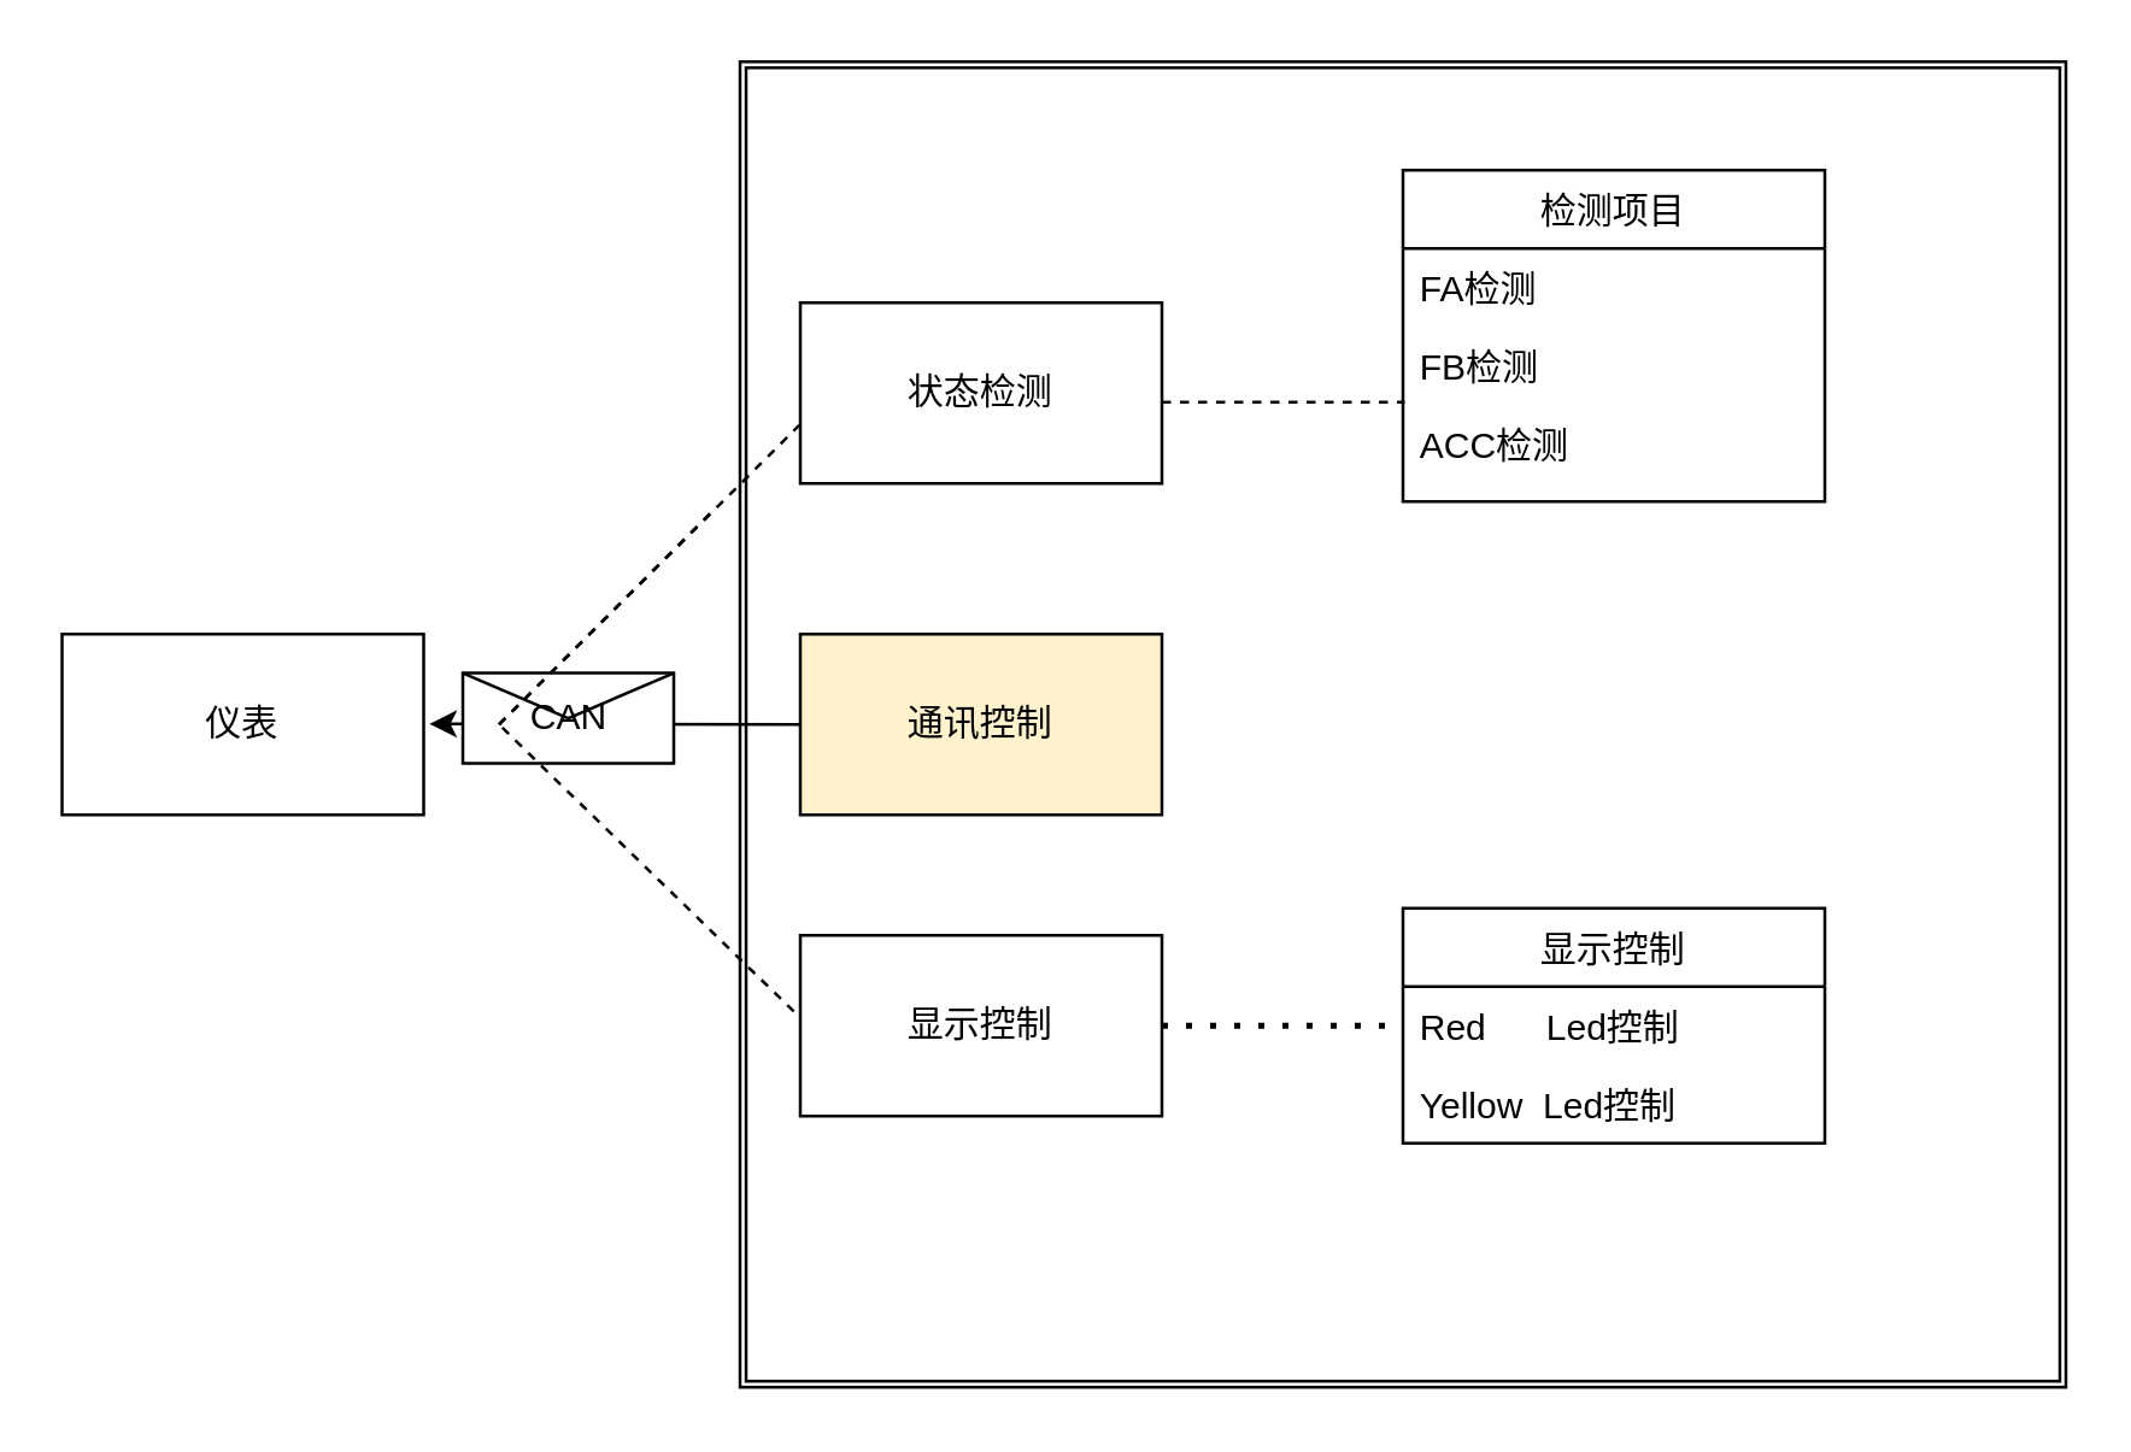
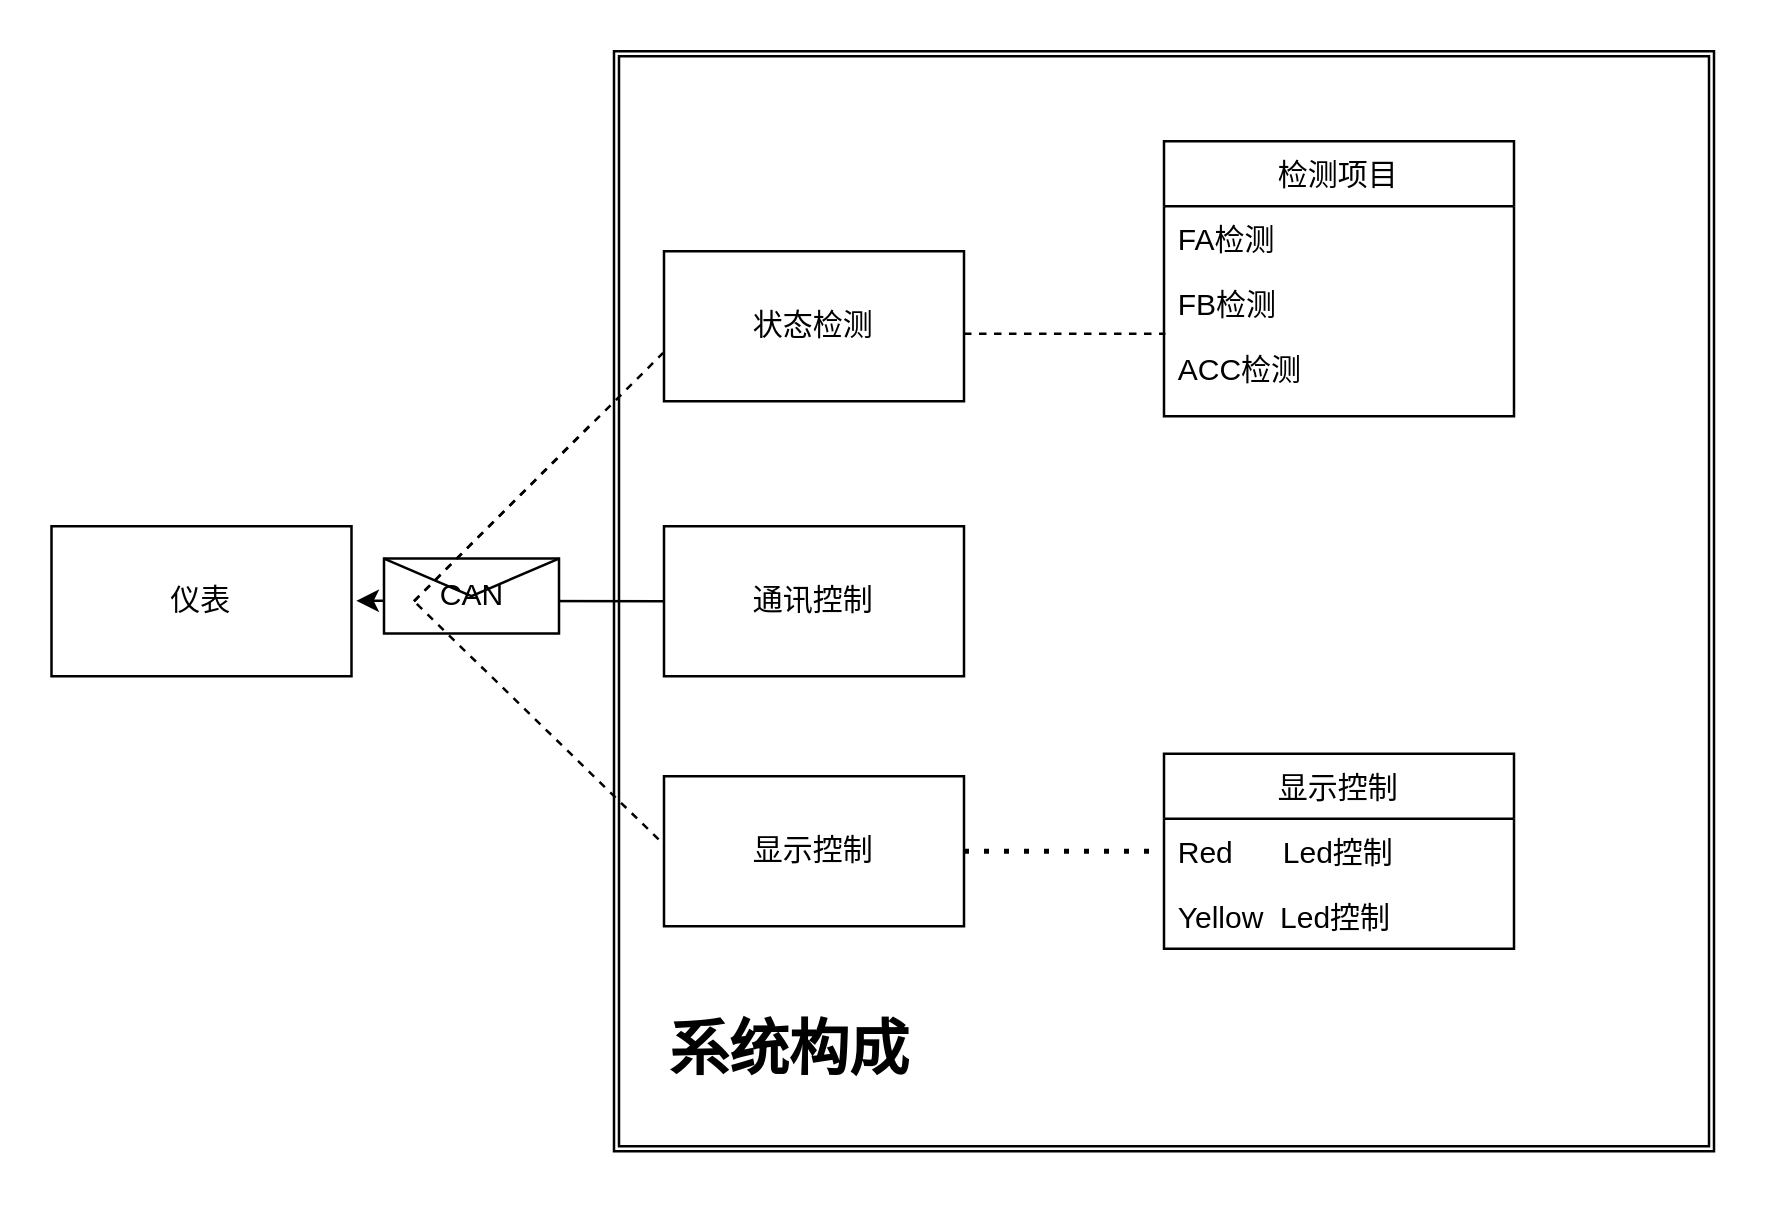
- <mxCell id="4" value="通讯控制" style="rounded=0;whiteSpace=wrap;html=1;fillColor=#fff2cc;" vertex="1" parent="1"><mxGeometry x="265" y="210" width="120" height="60" as="geometry" /></mxCell>
+ <mxCell id="4" value="通讯控制" style="rounded=0;whiteSpace=wrap;html=1;" vertex="1" parent="1"><mxGeometry x="265" y="210" width="120" height="60" as="geometry" /></mxCell>
+ <mxCell id="14" value="系统构成" style="text;strokeColor=none;fillColor=none;html=1;fontSize=24;fontStyle=1;verticalAlign=middle;align=center;" vertex="1" parent="1"><mxGeometry x="265" y="400" width="100" height="40" as="geometry" /></mxCell>
